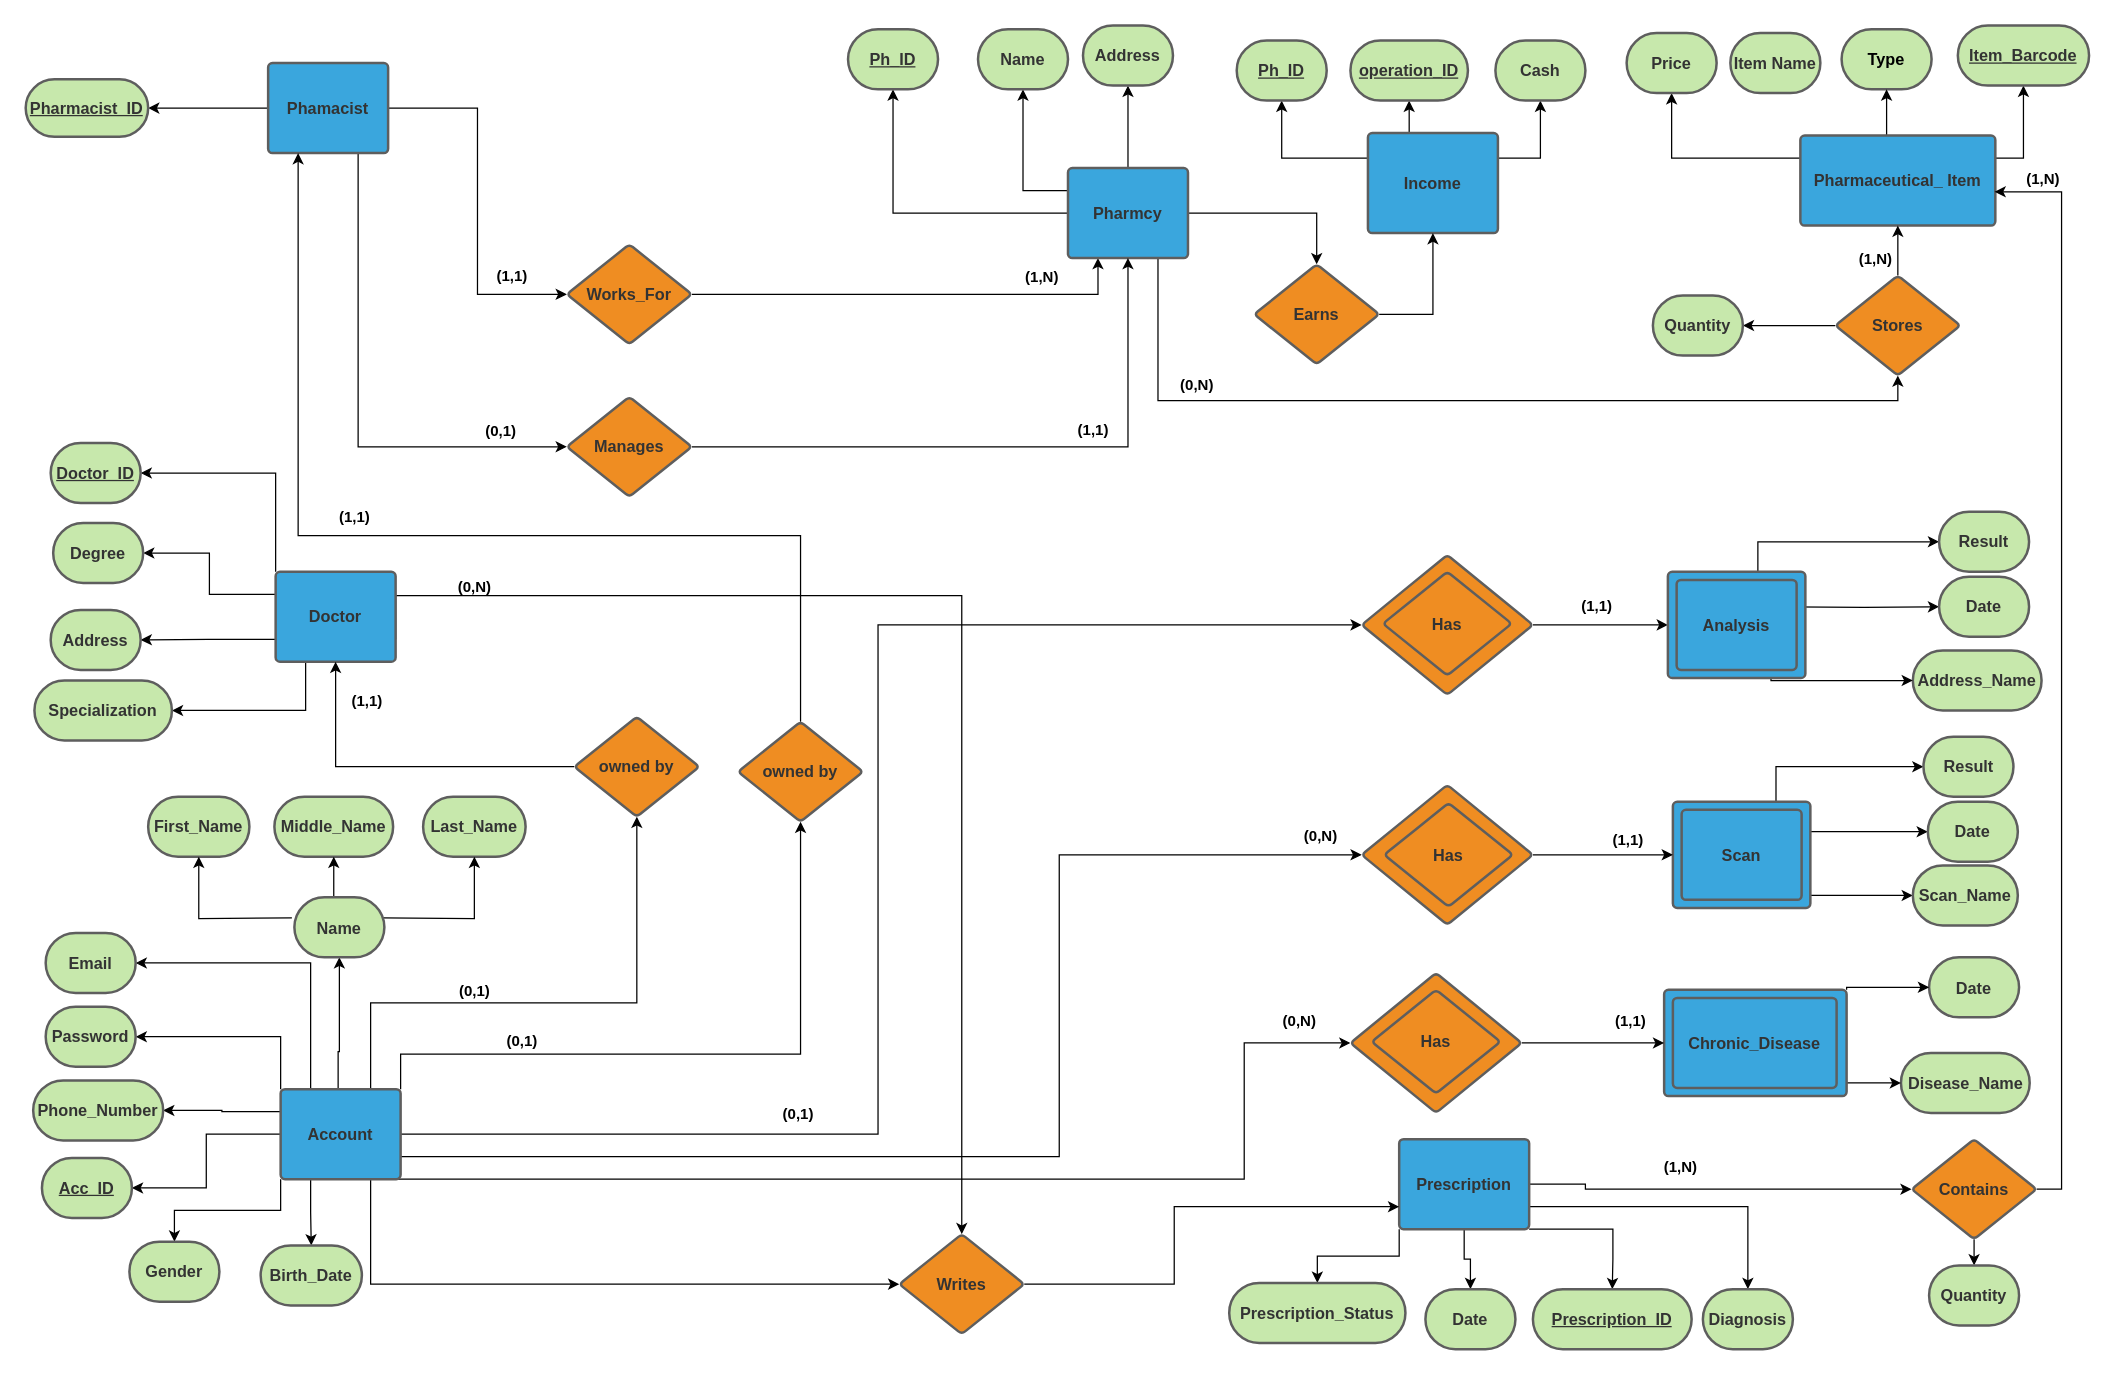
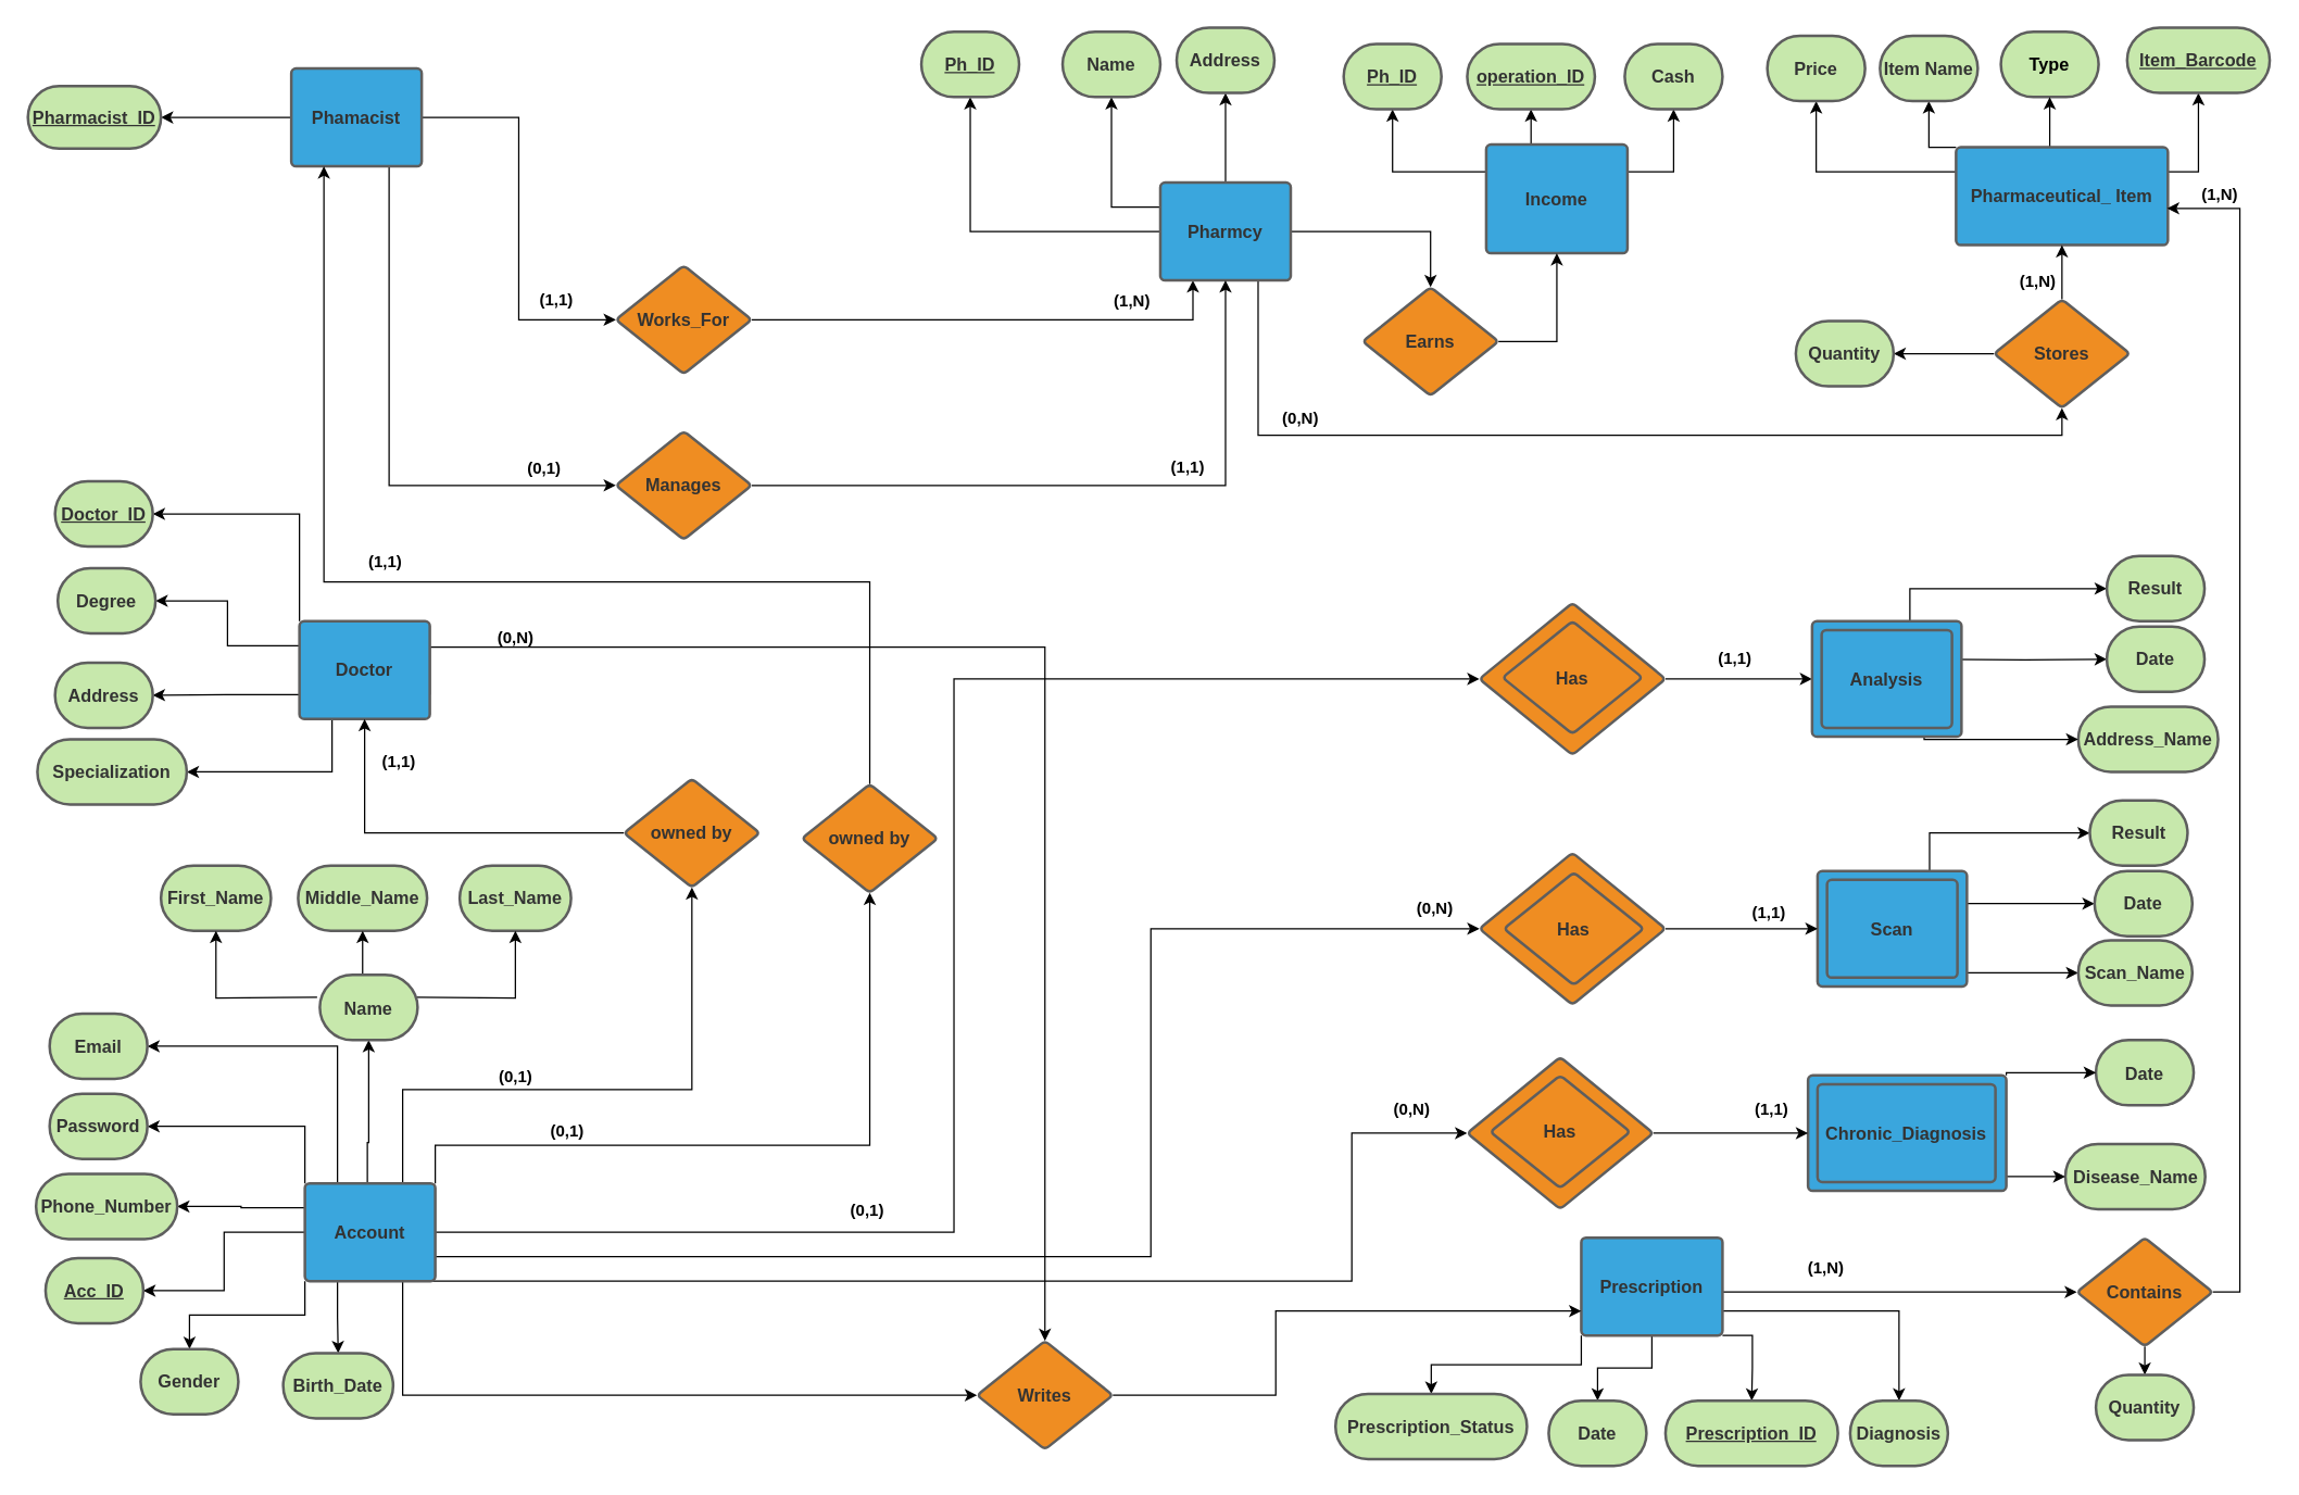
+ <mxCell id="49" style="edgeStyle=orthogonalEdgeStyle;rounded=0;orthogonalLoop=1;jettySize=auto;html=1;exitX=0;exitY=0;exitDx=0;exitDy=0;entryX=0.5;entryY=1;entryDx=0;entryDy=0;" edge="1" parent="1" source="51" target="82"><mxGeometry relative="1" as="geometry" /></mxCell>
- <mxCell id="121" value="Chronic_Disease" style="html=1;overflow=block;whiteSpace=wrap;;whiteSpace=wrap;fontSize=13;fontColor=#333333;align=center;spacing=7;strokeColor=#5e5e5e;strokeOpacity=100;fillOpacity=100;rounded=1;absoluteArcSize=1;arcSize=7;fillColor=#3aa6dd;strokeWidth=2;fontStyle=1" parent="1" vertex="1"><mxGeometry x="1338" y="798" width="131" height="72" as="geometry" /></mxCell>
+ <mxCell id="121" value="Chronic_Diagnosis" style="html=1;overflow=block;whiteSpace=wrap;;whiteSpace=wrap;fontSize=13;fontColor=#333333;align=center;spacing=7;strokeColor=#5e5e5e;strokeOpacity=100;fillOpacity=100;rounded=1;absoluteArcSize=1;arcSize=7;fillColor=#3aa6dd;strokeWidth=2;fontStyle=1" parent="1" vertex="1"><mxGeometry x="1338" y="798" width="131" height="72" as="geometry" /></mxCell>
- <mxCell id="95" value="Prescription" style="html=1;overflow=block;whiteSpace=wrap;;whiteSpace=wrap;fontSize=13;fontColor=#333333;align=center;spacing=7;strokeColor=#5e5e5e;strokeOpacity=100;fillOpacity=100;rounded=1;absoluteArcSize=1;arcSize=7;strokeWidth=2;fontStyle=1;fillColor=#3AA6DD;" parent="1" vertex="1"><mxGeometry x="1119" y="911" width="104" height="72" as="geometry" /></mxCell>
+ <mxCell id="95" value="Prescription" style="html=1;overflow=block;whiteSpace=wrap;;whiteSpace=wrap;fontSize=13;fontColor=#333333;align=center;spacing=7;strokeColor=#5e5e5e;strokeOpacity=100;fillOpacity=100;rounded=1;absoluteArcSize=1;arcSize=7;strokeWidth=2;fontStyle=1;fillColor=#3AA6DD;" parent="1" vertex="1"><mxGeometry x="1164" y="911" width="104" height="72" as="geometry" /></mxCell>
